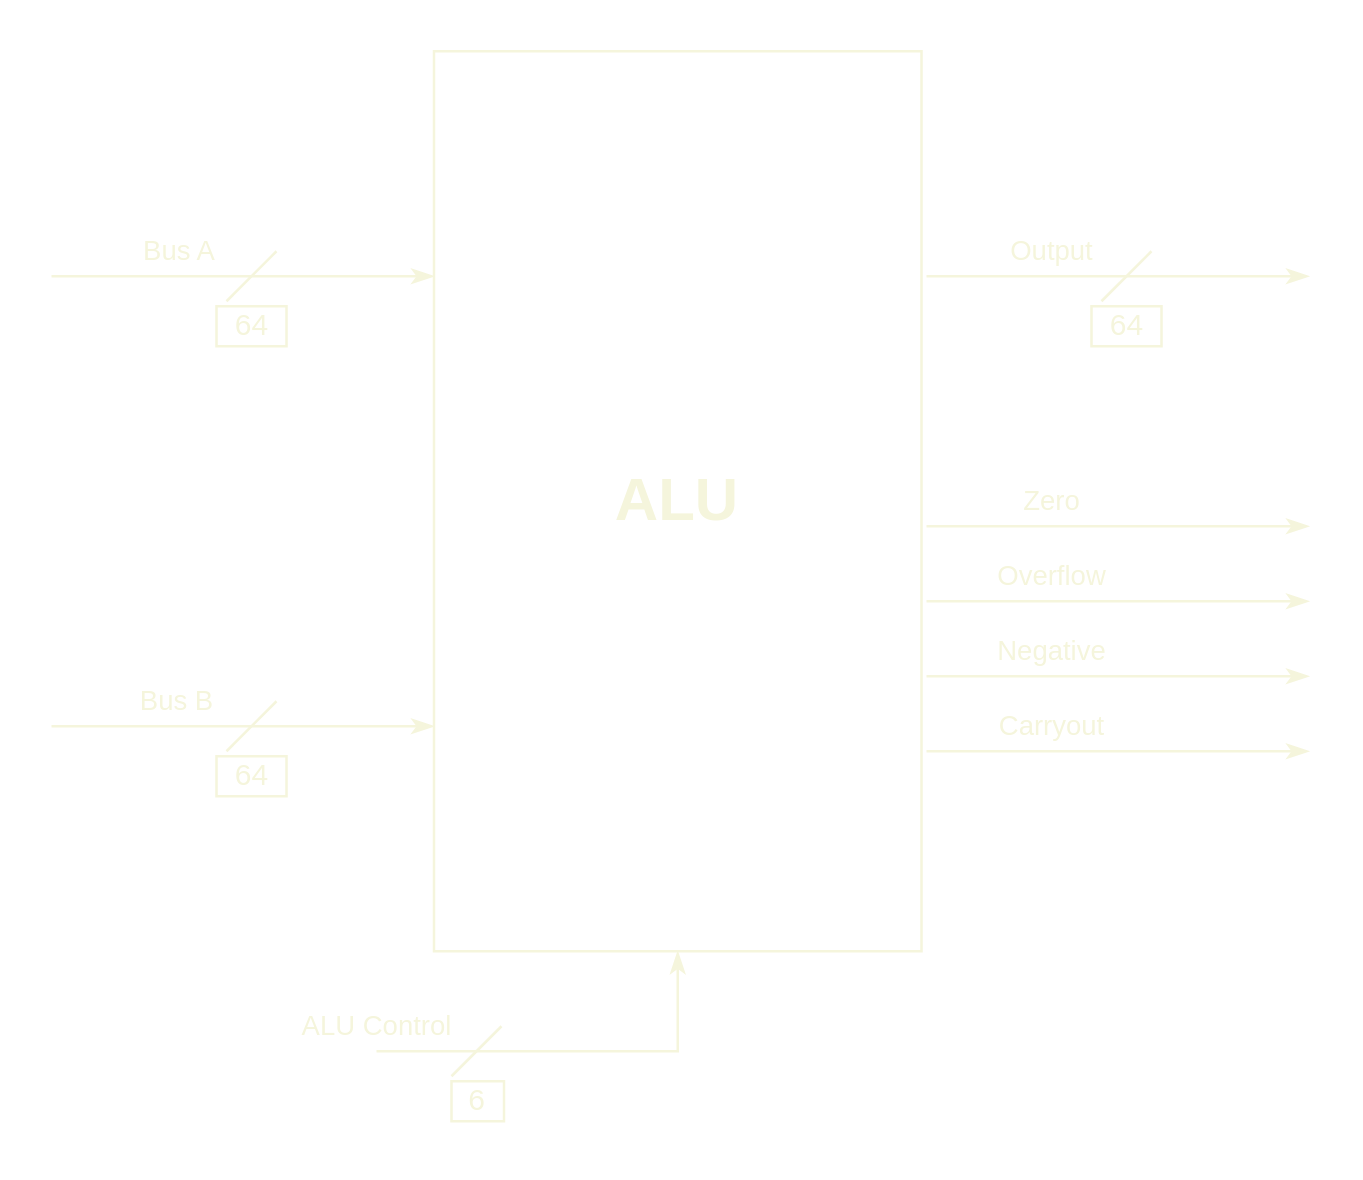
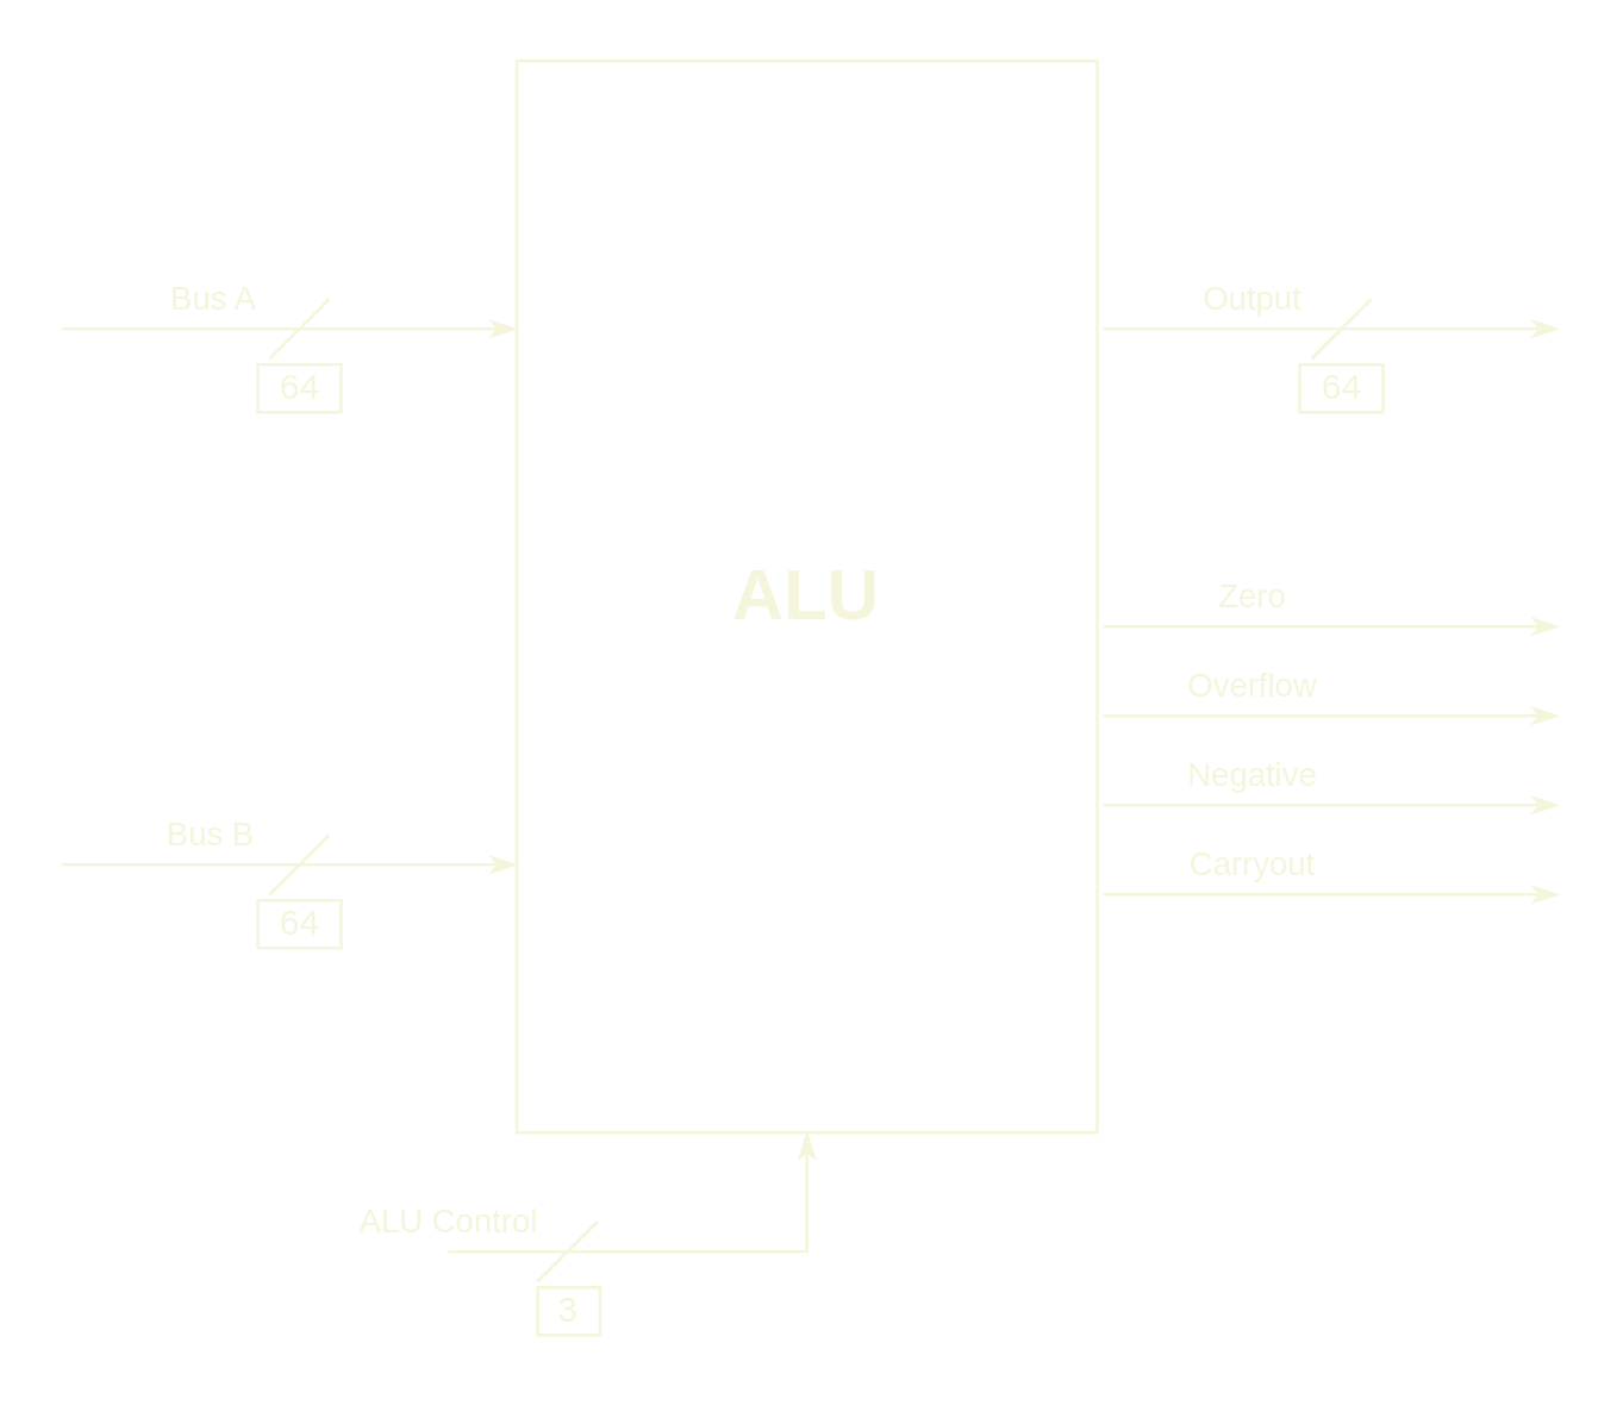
- <mxCell id="14" value="&amp;nbsp; 6&amp;nbsp;&amp;nbsp;" style="text;html=1;align=center;verticalAlign=middle;resizable=0;points=[];autosize=1;fontColor=#F5F5DC;labelBorderColor=#F5F5DC;" vertex="1" parent="1"><mxGeometry x="170" y="430" width="40" height="20" as="geometry" /></mxCell>
+ <mxCell id="14" value="&amp;nbsp; 3&amp;nbsp;&amp;nbsp;" style="text;html=1;align=center;verticalAlign=middle;resizable=0;points=[];autosize=1;fontColor=#F5F5DC;labelBorderColor=#F5F5DC;" vertex="1" parent="1"><mxGeometry x="170" y="430" width="40" height="20" as="geometry" /></mxCell>
